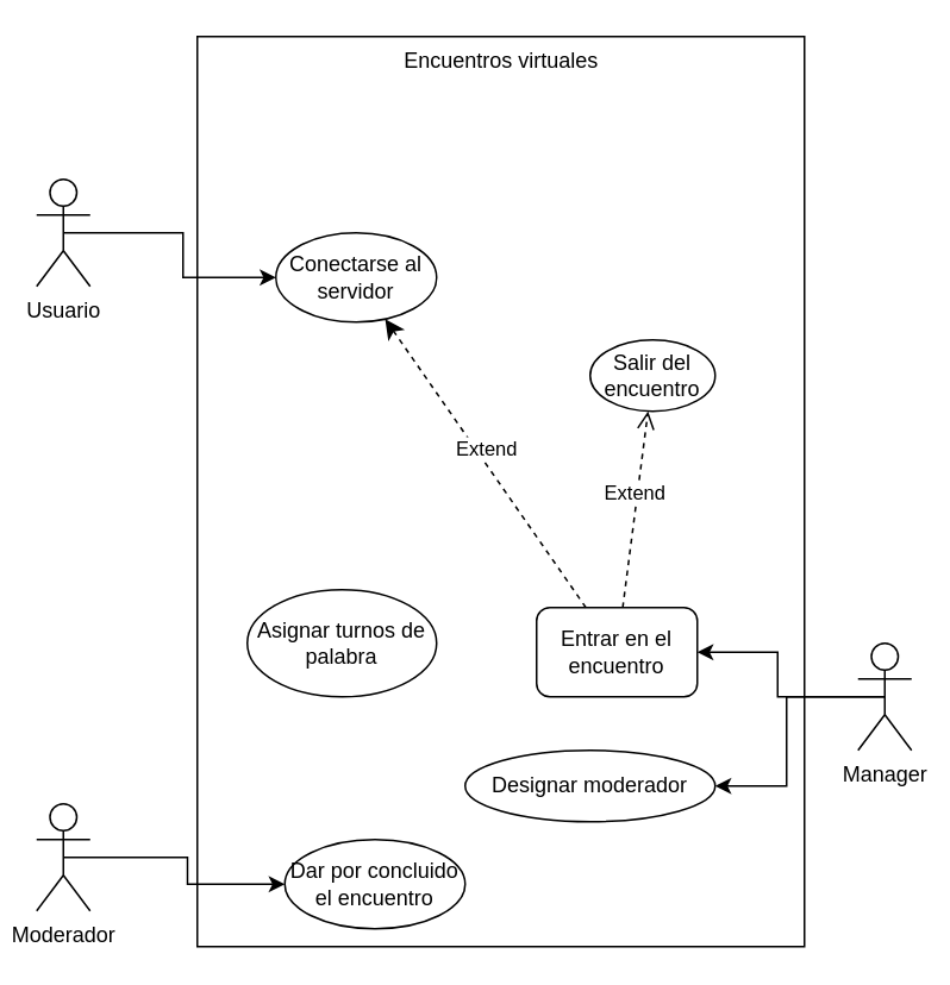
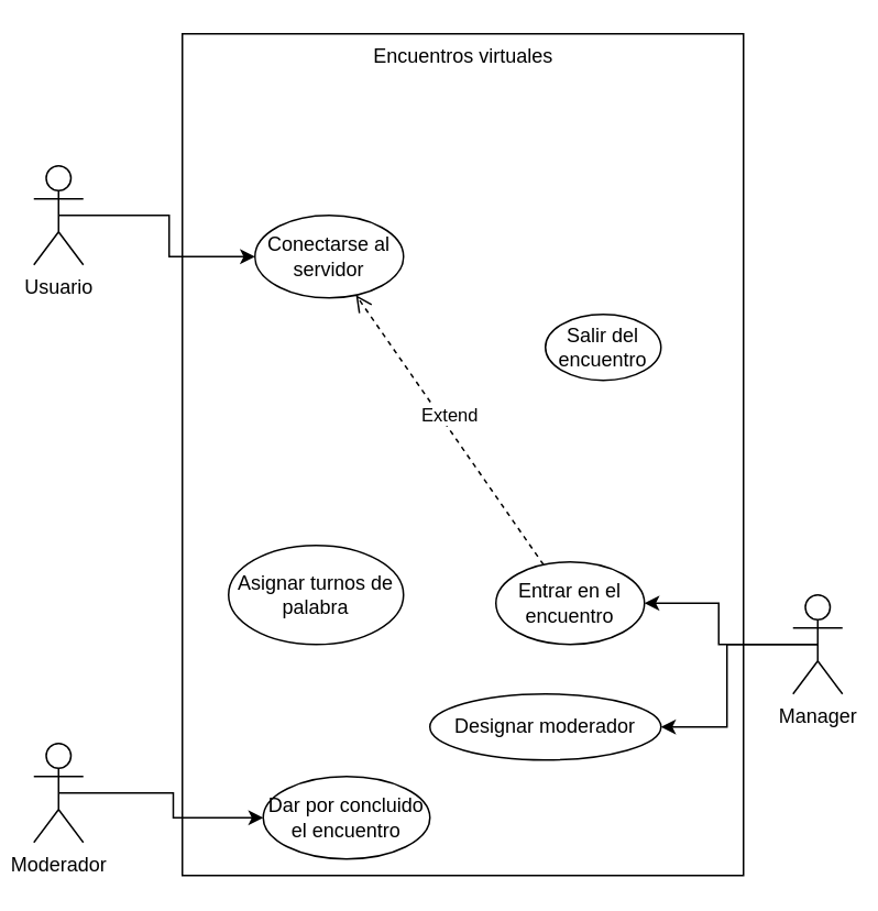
- <mxCell id="13" value="Extend" style="html=1;verticalAlign=bottom;endArrow=classic;dashed=1;endSize=8;" edge="1" parent="1" source="12" target="8"><mxGeometry relative="1" as="geometry"><mxPoint x="314.97" y="385.92" as="sourcePoint" /><mxPoint x="196.477" y="255.792" as="targetPoint" /></mxGeometry></mxCell>
+ <mxCell id="13" value="Extend" style="html=1;verticalAlign=bottom;endArrow=open;dashed=1;endSize=8;" edge="1" parent="1" source="12" target="8"><mxGeometry relative="1" as="geometry"><mxPoint x="314.97" y="385.92" as="sourcePoint" /><mxPoint x="196.477" y="255.792" as="targetPoint" /></mxGeometry></mxCell>
- <mxCell id="16" value="Extend" style="html=1;verticalAlign=bottom;endArrow=open;dashed=1;endSize=8;" edge="1" parent="1" source="12" target="9"><mxGeometry relative="1" as="geometry"><mxPoint x="443.611" y="373.352" as="sourcePoint" /><mxPoint x="330.004" y="210.001" as="targetPoint" /></mxGeometry></mxCell>
- <mxCell id="12" value="Entrar en el encuentro" style="whiteSpace=wrap;html=1;fillColor=none;gradientColor=none;rounded=1;" vertex="1" parent="1"><mxGeometry x="300" y="340" width="90" height="50" as="geometry" /></mxCell>
+ <mxCell id="12" value="Entrar en el encuentro" style="ellipse;whiteSpace=wrap;html=1;fillColor=none;gradientColor=none;" vertex="1" parent="1"><mxGeometry x="300" y="340" width="90" height="50" as="geometry" /></mxCell>
